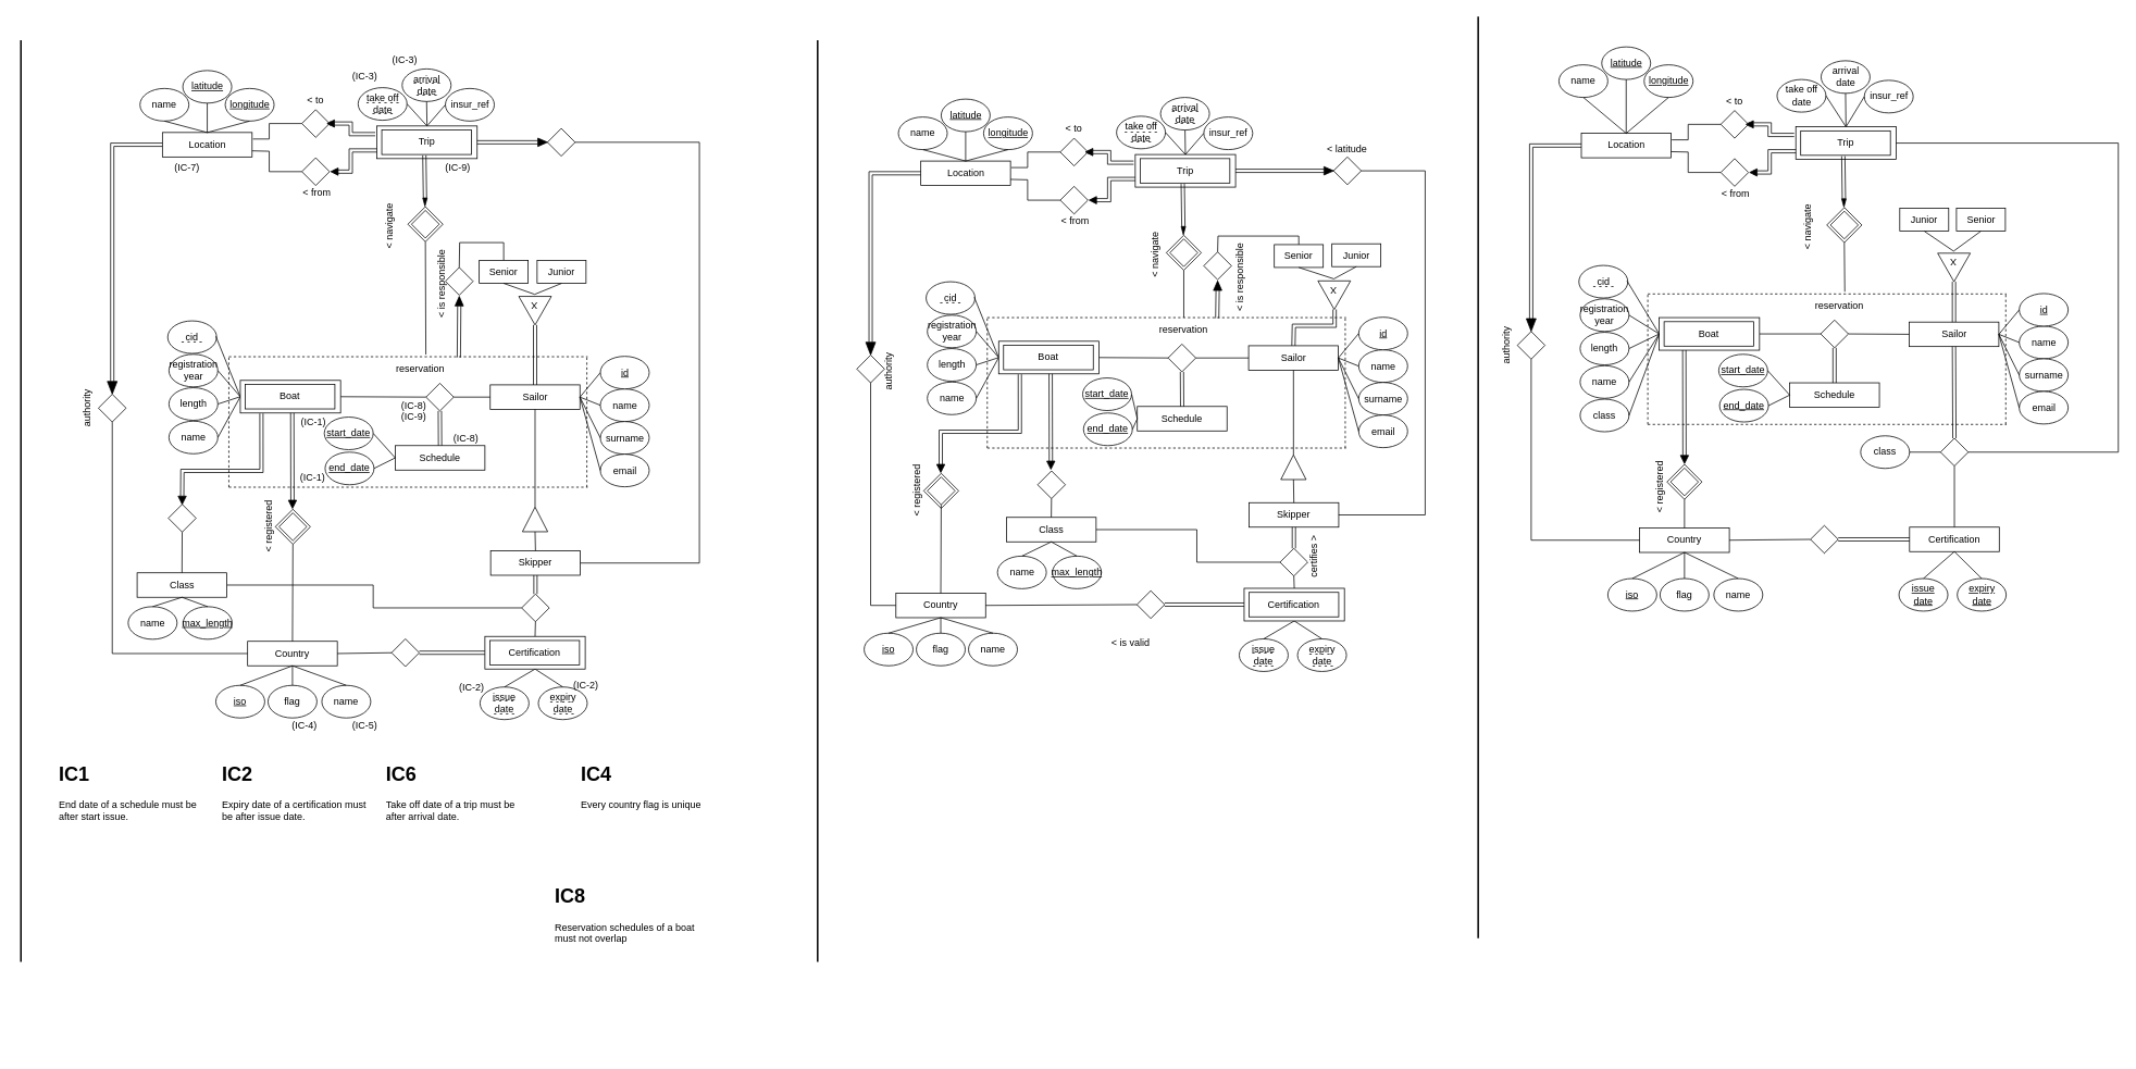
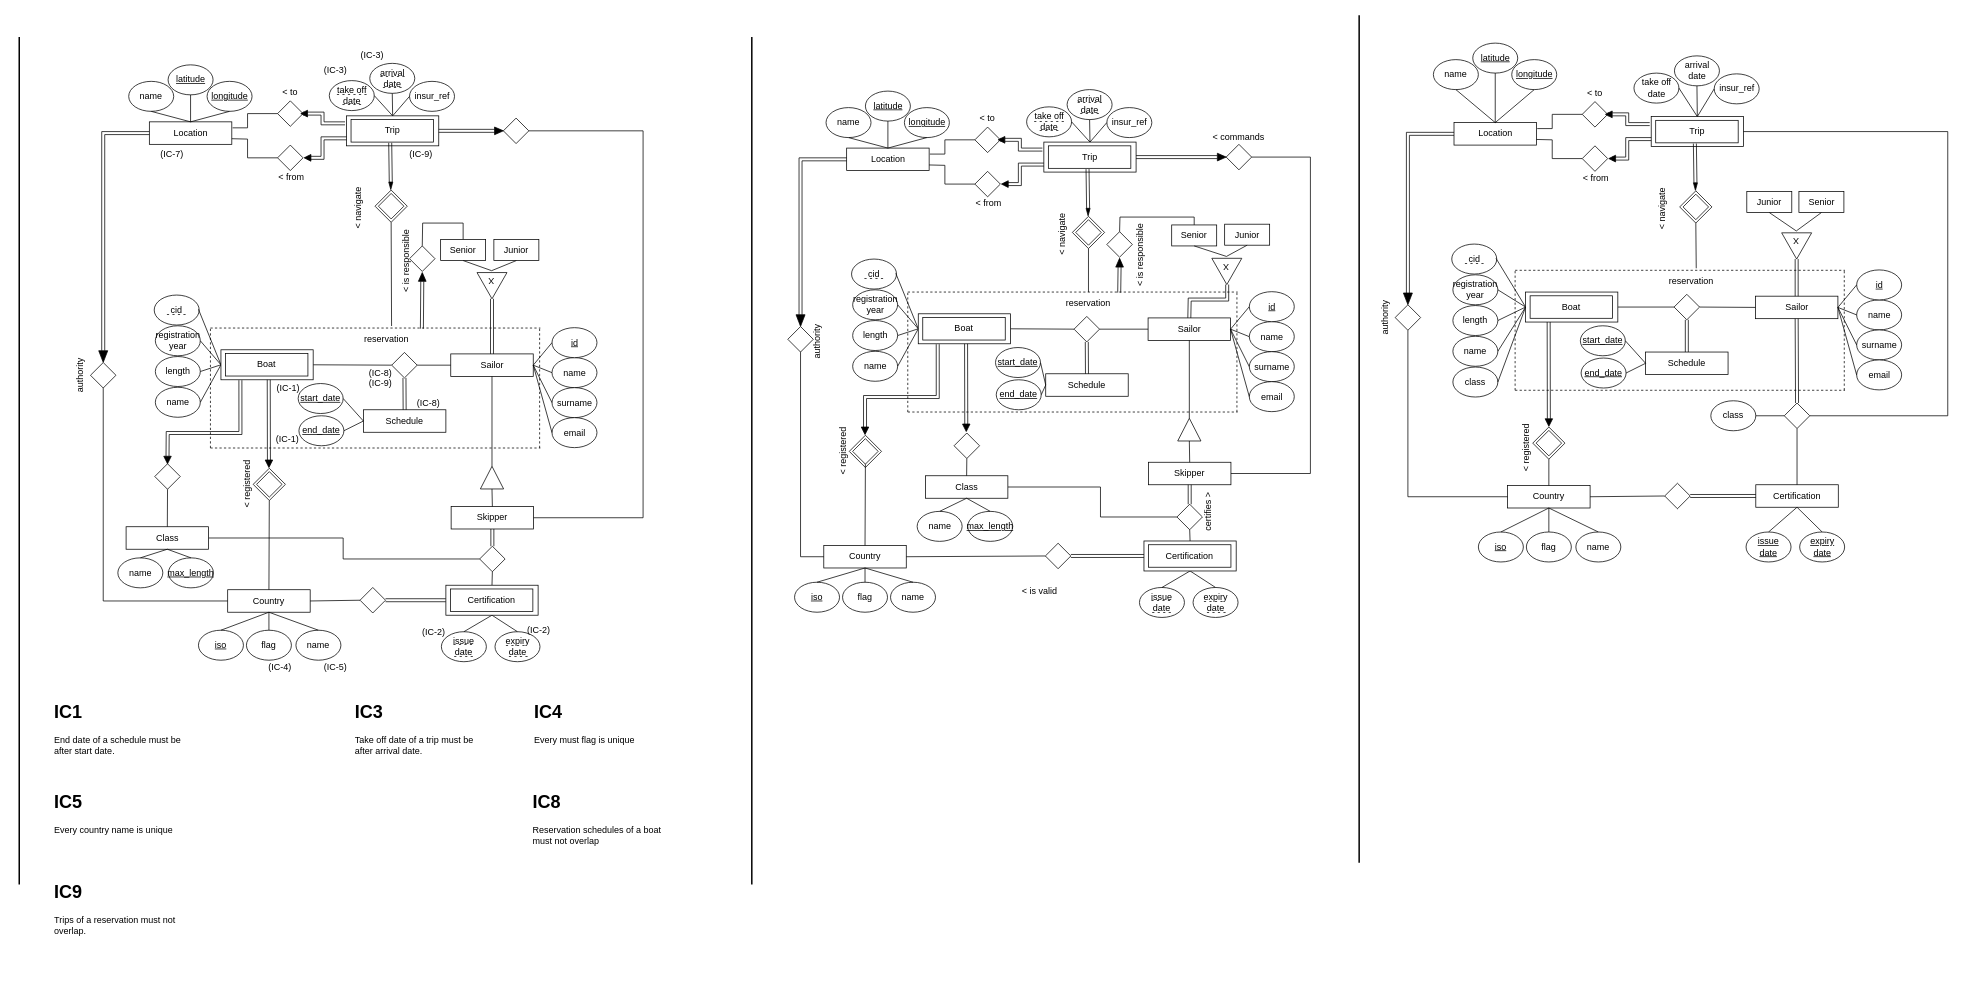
- <mxCell id="428" value="&amp;lt; latitude" style="text;html=1;strokeColor=none;fillColor=none;align=center;verticalAlign=middle;whiteSpace=wrap;rounded=0;" vertex="1" parent="1"><mxGeometry x="1612.13" y="168" width="79" height="30" as="geometry" /></mxCell>
+ <mxCell id="428" value="&amp;lt; commands" style="text;html=1;strokeColor=none;fillColor=none;align=center;verticalAlign=middle;whiteSpace=wrap;rounded=0;" vertex="1" parent="1"><mxGeometry x="1612.13" y="168" width="79" height="30" as="geometry" /></mxCell>
- <mxCell id="28" value="&lt;h1&gt;IC4&lt;/h1&gt;&lt;div&gt;Every country flag is unique&lt;/div&gt;" style="text;html=1;strokeColor=none;fillColor=none;spacing=5;spacingTop=-20;whiteSpace=wrap;overflow=hidden;rounded=0;" parent="1" vertex="1"><mxGeometry x="707" y="929" width="190" height="120" as="geometry" /></mxCell>
+ <mxCell id="28" value="&lt;h1&gt;IC4&lt;/h1&gt;&lt;div&gt;Every must flag is unique&lt;/div&gt;" style="text;html=1;strokeColor=none;fillColor=none;spacing=5;spacingTop=-20;whiteSpace=wrap;overflow=hidden;rounded=0;" parent="1" vertex="1"><mxGeometry x="707" y="929" width="190" height="120" as="geometry" /></mxCell>
- <mxCell id="25" value="&lt;h1&gt;IC1&lt;br&gt;&lt;/h1&gt;End date of a schedule must be after start issue." style="text;html=1;strokeColor=none;fillColor=none;spacing=5;spacingTop=-20;whiteSpace=wrap;overflow=hidden;rounded=0;" parent="1" vertex="1"><mxGeometry x="67" y="929" width="190" height="120" as="geometry" /></mxCell>
+ <mxCell id="25" value="&lt;h1&gt;IC1&lt;br&gt;&lt;/h1&gt;End date of a schedule must be after start date." style="text;html=1;strokeColor=none;fillColor=none;spacing=5;spacingTop=-20;whiteSpace=wrap;overflow=hidden;rounded=0;" parent="1" vertex="1"><mxGeometry x="67" y="929" width="190" height="120" as="geometry" /></mxCell>
- <mxCell id="27" value="&lt;h1&gt;IC6&lt;/h1&gt;&lt;div&gt;Take off date of a trip must be after arrival date.&lt;/div&gt;" style="text;html=1;strokeColor=none;fillColor=none;spacing=5;spacingTop=-20;whiteSpace=wrap;overflow=hidden;rounded=0;" parent="1" vertex="1"><mxGeometry x="468" y="929" width="190" height="120" as="geometry" /></mxCell>
+ <mxCell id="27" value="&lt;h1&gt;IC3&lt;/h1&gt;&lt;div&gt;Take off date of a trip must be after arrival date.&lt;/div&gt;" style="text;html=1;strokeColor=none;fillColor=none;spacing=5;spacingTop=-20;whiteSpace=wrap;overflow=hidden;rounded=0;" parent="1" vertex="1"><mxGeometry x="468" y="929" width="190" height="120" as="geometry" /></mxCell>
- <mxCell id="26" value="&lt;h1&gt;IC2&lt;/h1&gt;&lt;div&gt;Expiry date of a certification must be after issue date.&lt;/div&gt;" style="text;html=1;strokeColor=none;fillColor=none;spacing=5;spacingTop=-20;whiteSpace=wrap;overflow=hidden;rounded=0;" parent="1" vertex="1"><mxGeometry x="266.5" y="929" width="190" height="120" as="geometry" /></mxCell>
+ <mxCell id="29" value="&lt;h1&gt;IC5&lt;/h1&gt;&lt;div&gt;Every country name is unique&lt;/div&gt;" style="text;html=1;strokeColor=none;fillColor=none;spacing=5;spacingTop=-20;whiteSpace=wrap;overflow=hidden;rounded=0;" parent="1" vertex="1"><mxGeometry x="67" y="1049" width="190" height="120" as="geometry" /></mxCell>
- <mxCell id="410" value="&lt;h1&gt;IC8&lt;/h1&gt;Reservation schedules of a boat must not overlap" style="text;html=1;strokeColor=none;fillColor=none;spacing=5;spacingTop=-20;whiteSpace=wrap;overflow=hidden;rounded=0;" parent="1" vertex="1"><mxGeometry x="674.63" y="1079" width="190" height="120" as="geometry" /></mxCell>
+ <mxCell id="410" value="&lt;h1&gt;IC8&lt;/h1&gt;Reservation schedules of a boat must not overlap" style="text;html=1;strokeColor=none;fillColor=none;spacing=5;spacingTop=-20;whiteSpace=wrap;overflow=hidden;rounded=0;" parent="1" vertex="1"><mxGeometry x="704.63" y="1049" width="190" height="120" as="geometry" /></mxCell>
+ <mxCell id="411" value="&lt;h1&gt;IC9&lt;/h1&gt;Trips of a reservation must not overlap." style="text;html=1;strokeColor=none;fillColor=none;spacing=5;spacingTop=-20;whiteSpace=wrap;overflow=hidden;rounded=0;" parent="1" vertex="1"><mxGeometry x="67" y="1169" width="190" height="120" as="geometry" /></mxCell>
